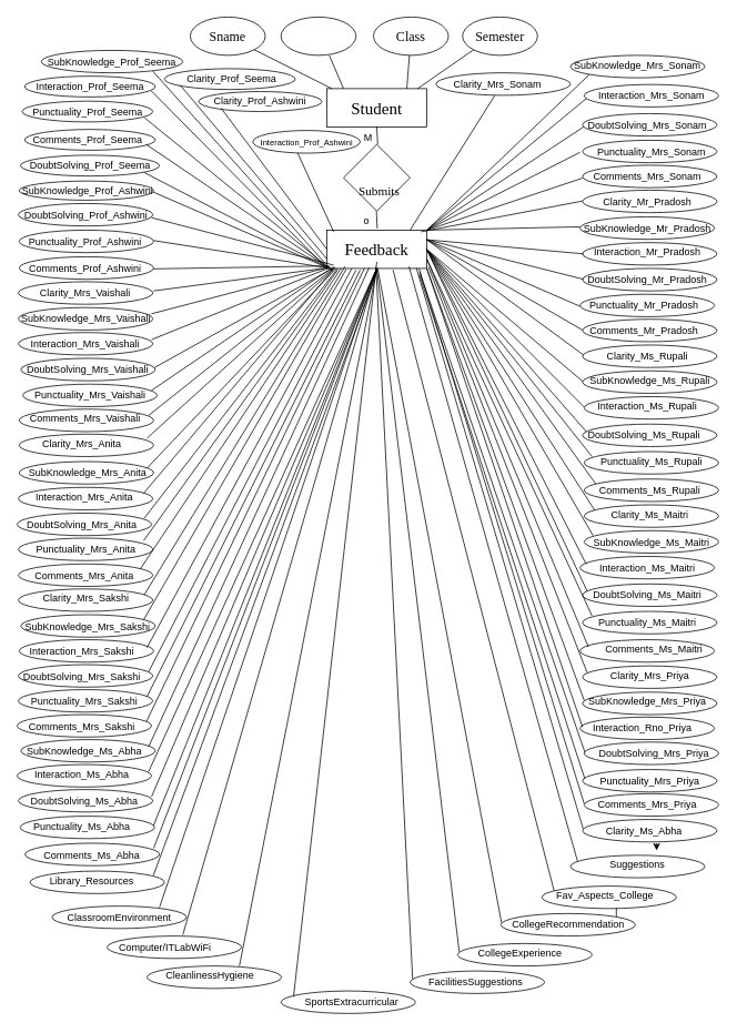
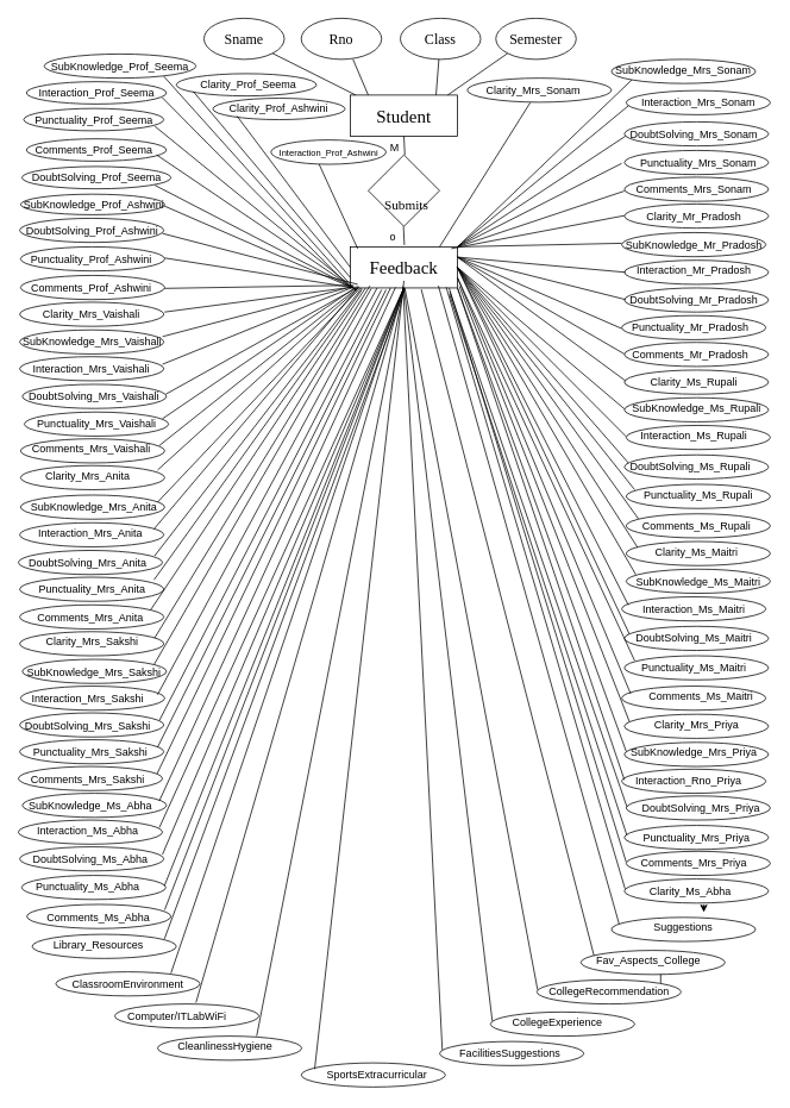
+ <mxCell id="21" value="Rno" style="text;html=1;align=center;verticalAlign=middle;whiteSpace=wrap;rounded=0;fontColor=light-dark(#000000,#000000);fontFamily=Times New Roman;fontSize=16;" parent="1" vertex="1"><mxGeometry x="352" y="28" width="60" height="30" as="geometry" /></mxCell>
